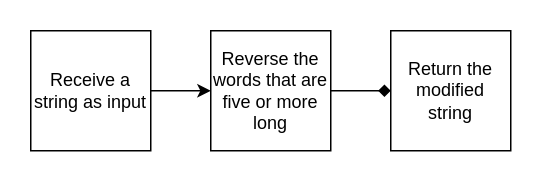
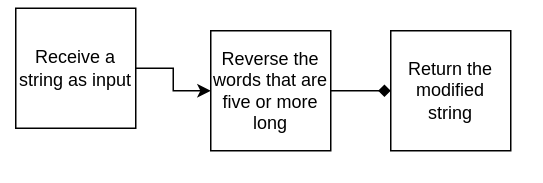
- <mxCell id="3" value="Receive a string as input" style="whiteSpace=wrap;html=1;aspect=fixed;" vertex="1" parent="1"><mxGeometry x="20" y="20" width="80" height="80" as="geometry" /></mxCell>
+ <mxCell id="3" value="Receive a string as input" style="whiteSpace=wrap;html=1;aspect=fixed;" vertex="1" parent="1"><mxGeometry x="10" y="5" width="80" height="80" as="geometry" /></mxCell>
